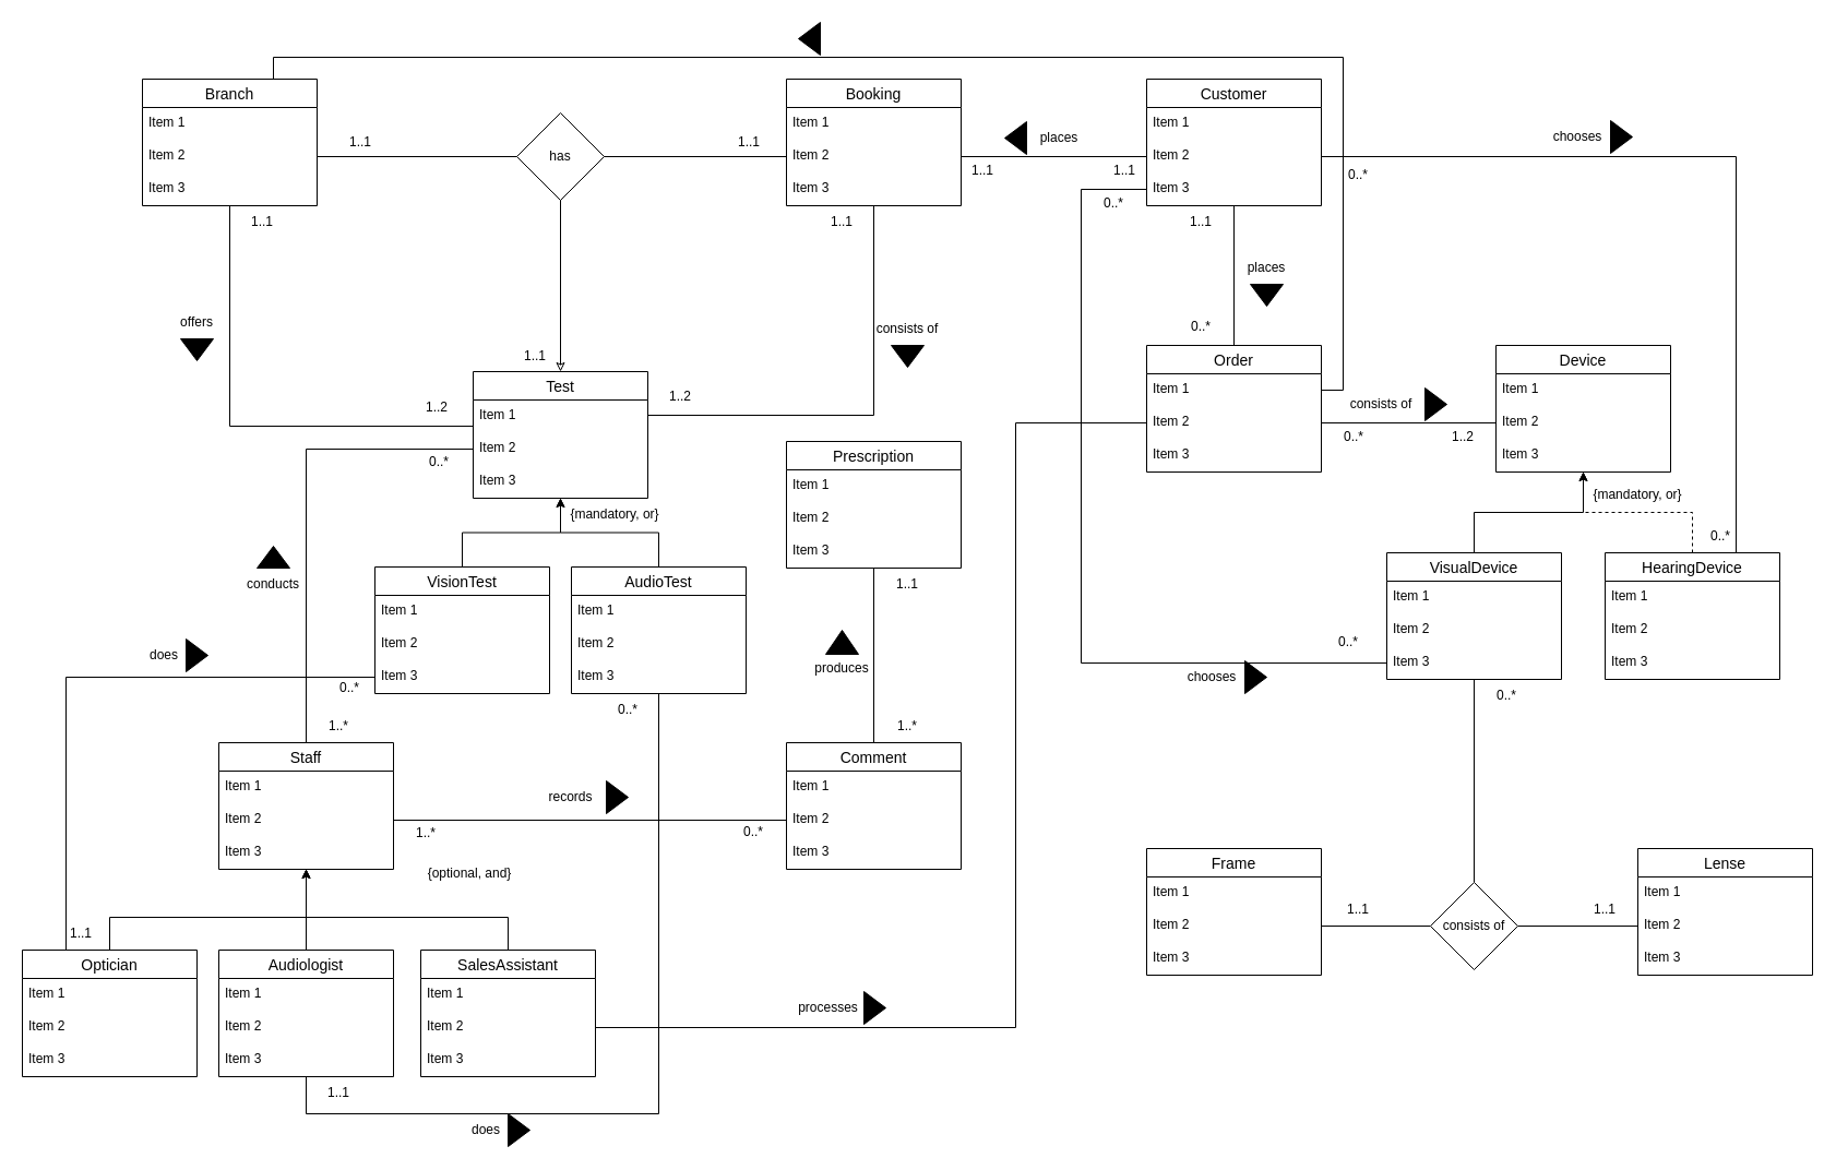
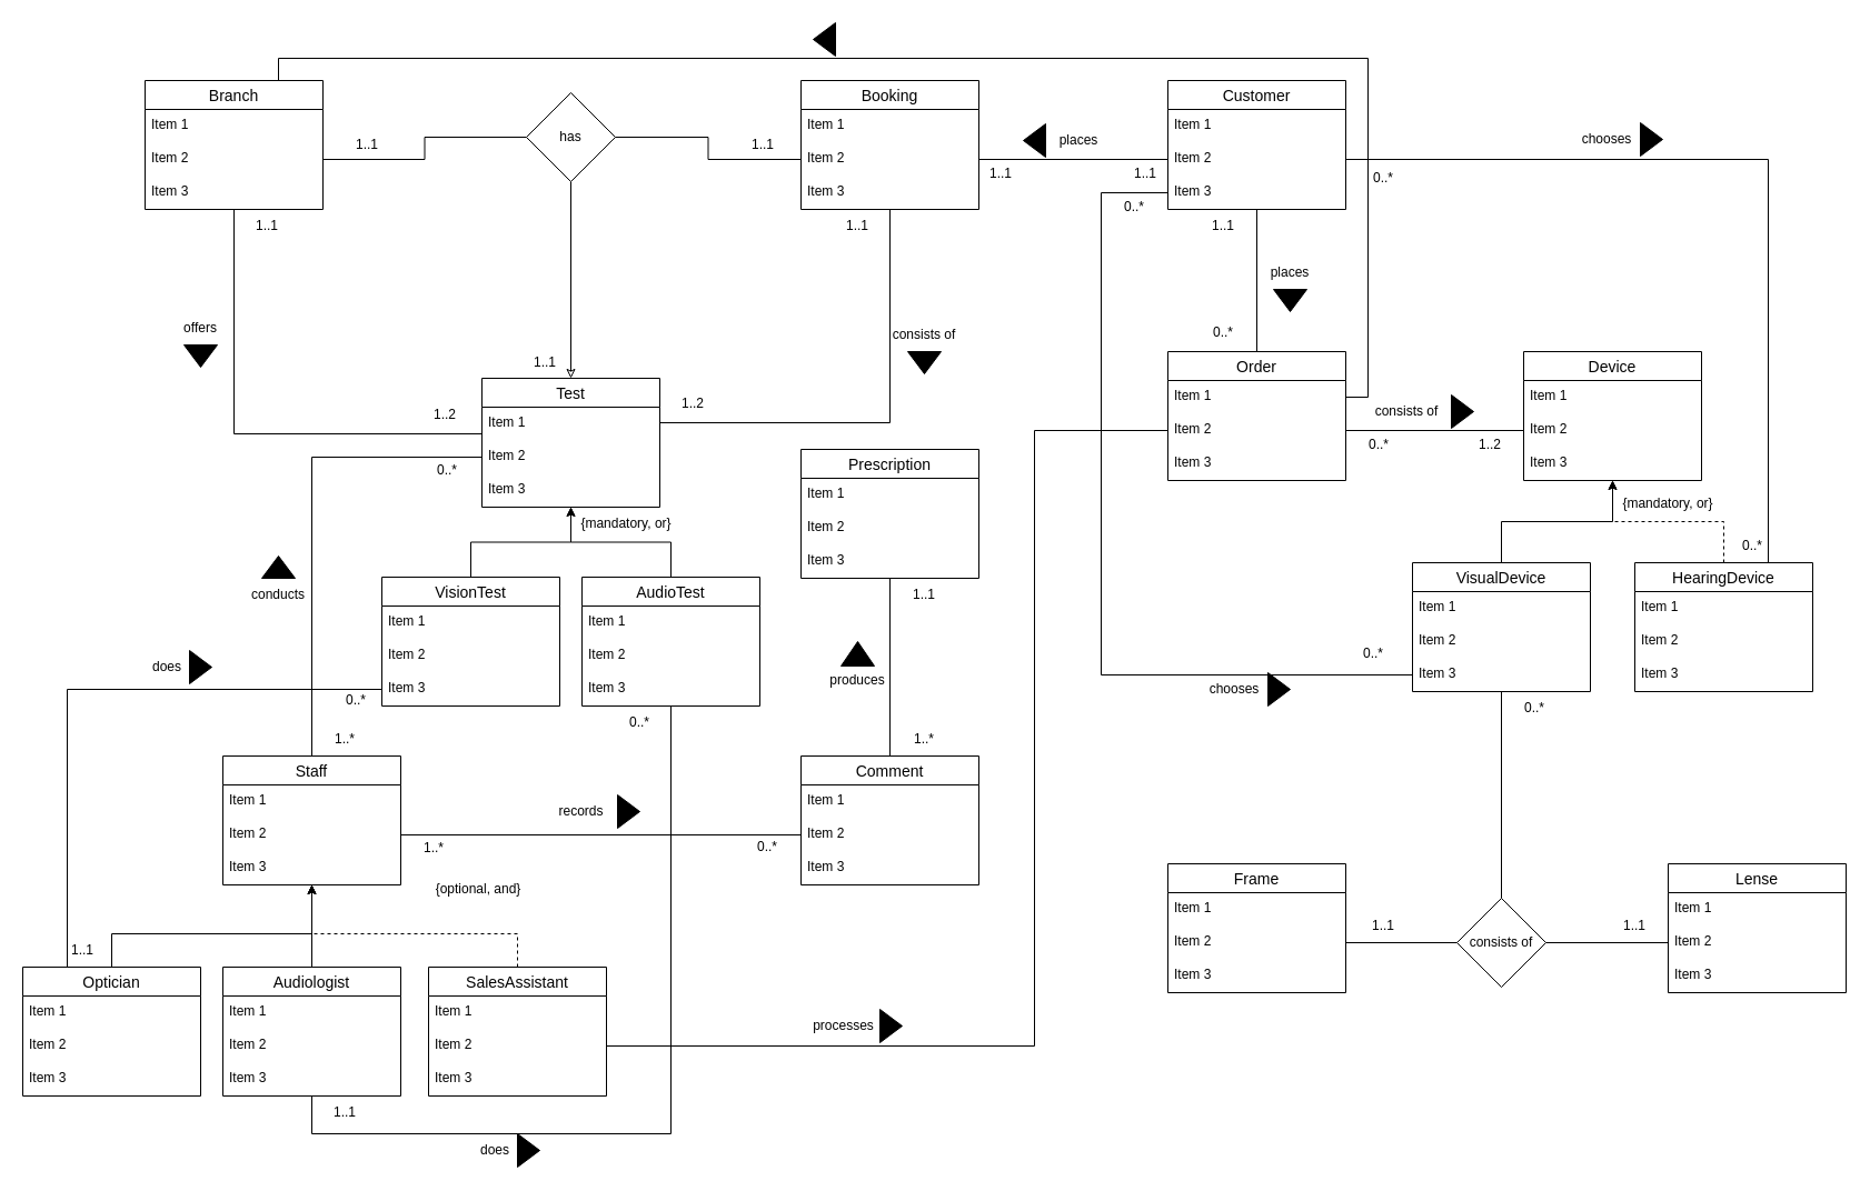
- <mxCell id="109" value="has" style="rhombus;whiteSpace=wrap;html=1;fillColor=none;" vertex="1" parent="1"><mxGeometry x="473" y="103" width="80" height="80" as="geometry" /></mxCell>
+ <mxCell id="109" value="has" style="rhombus;whiteSpace=wrap;html=1;fillColor=none;" vertex="1" parent="1"><mxGeometry x="473" y="83" width="80" height="80" as="geometry" /></mxCell>
- <mxCell id="44" style="edgeStyle=orthogonalEdgeStyle;rounded=0;orthogonalLoop=1;jettySize=auto;html=1;" edge="1" parent="39" source="45" target="40"><mxGeometry relative="1" as="geometry"><Array as="points"><mxPoint x="445" y="160" /><mxPoint x="260" y="160" /></Array></mxGeometry></mxCell>
+ <mxCell id="44" style="edgeStyle=orthogonalEdgeStyle;rounded=0;orthogonalLoop=1;jettySize=auto;html=1;dashed=1;" edge="1" parent="39" source="45" target="40"><mxGeometry relative="1" as="geometry"><Array as="points"><mxPoint x="445" y="160" /><mxPoint x="260" y="160" /></Array></mxGeometry></mxCell>
